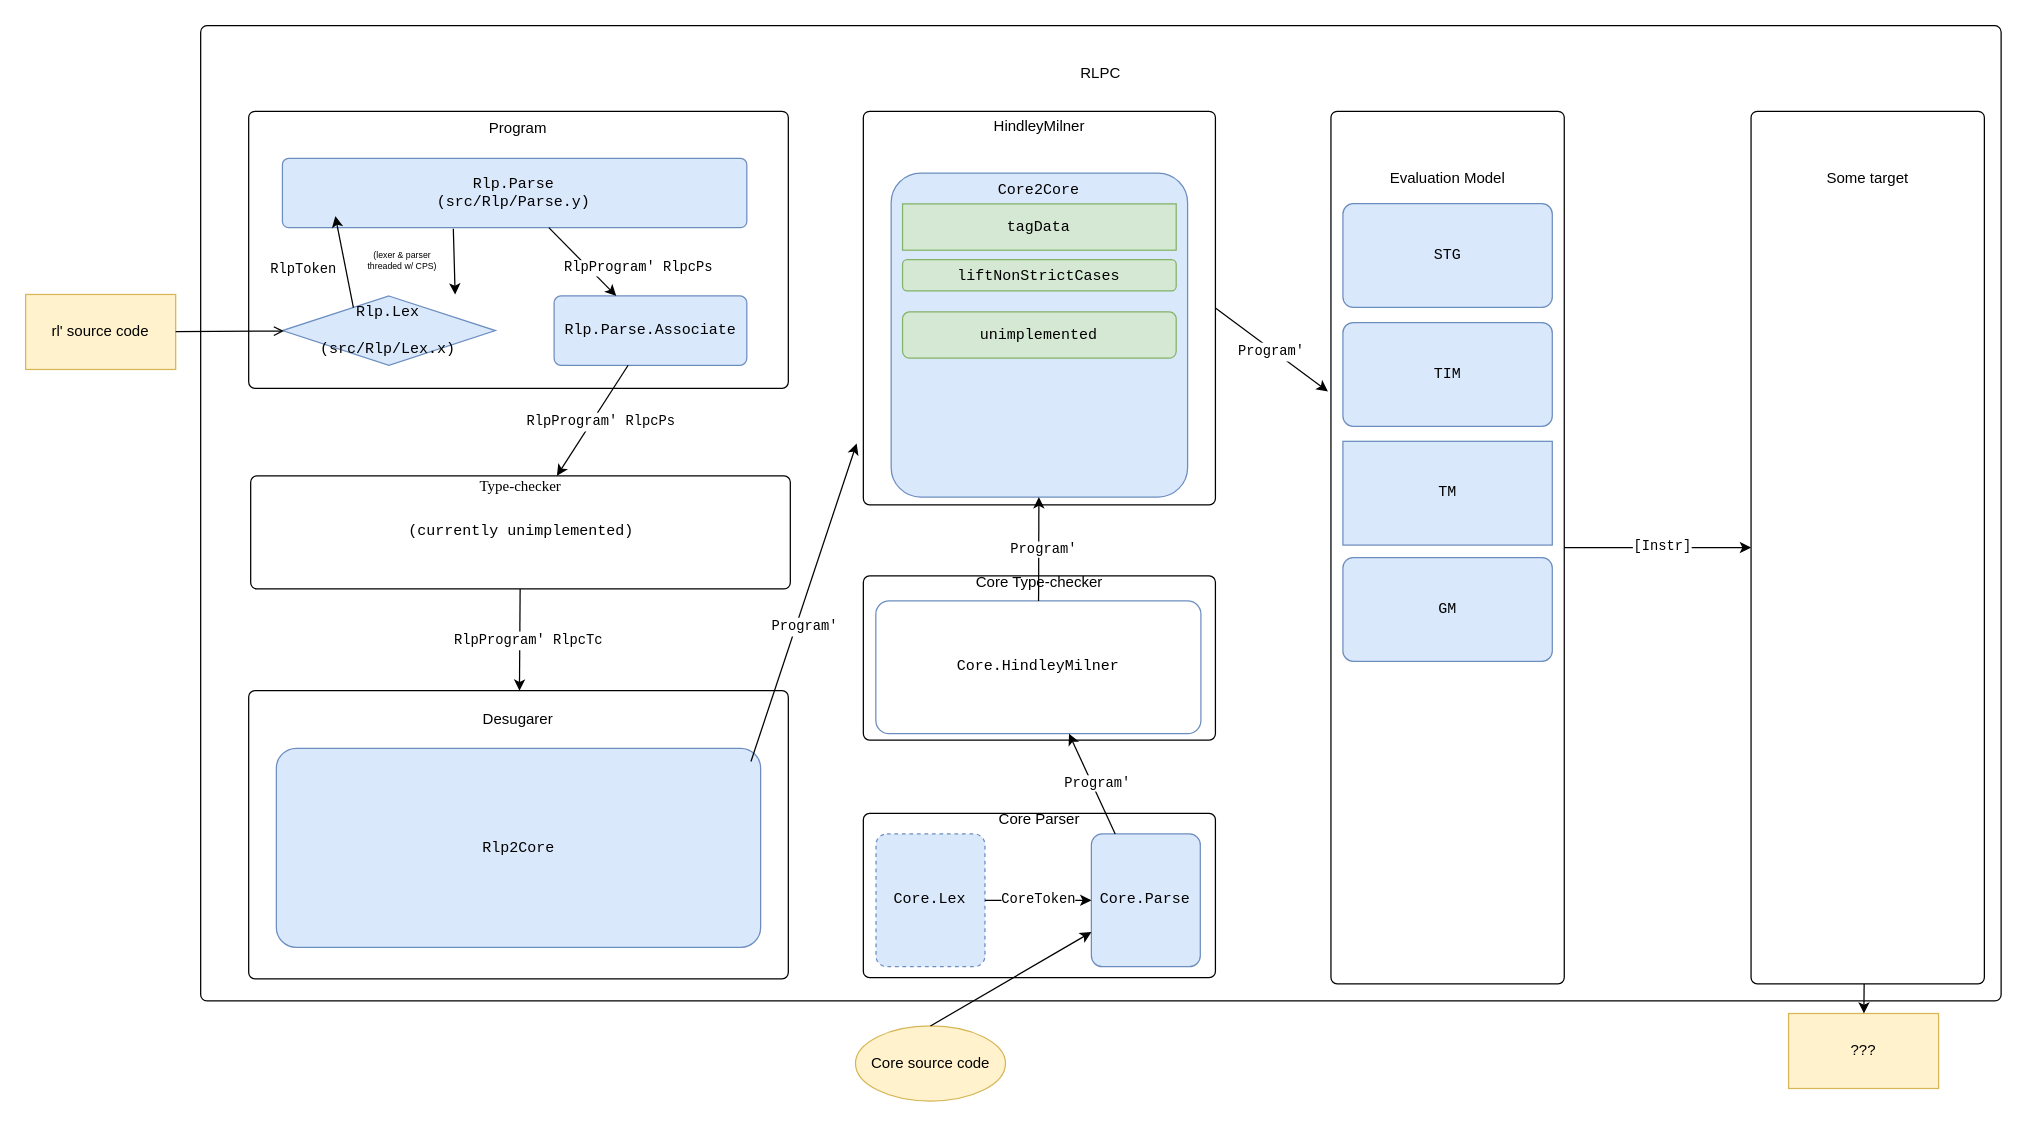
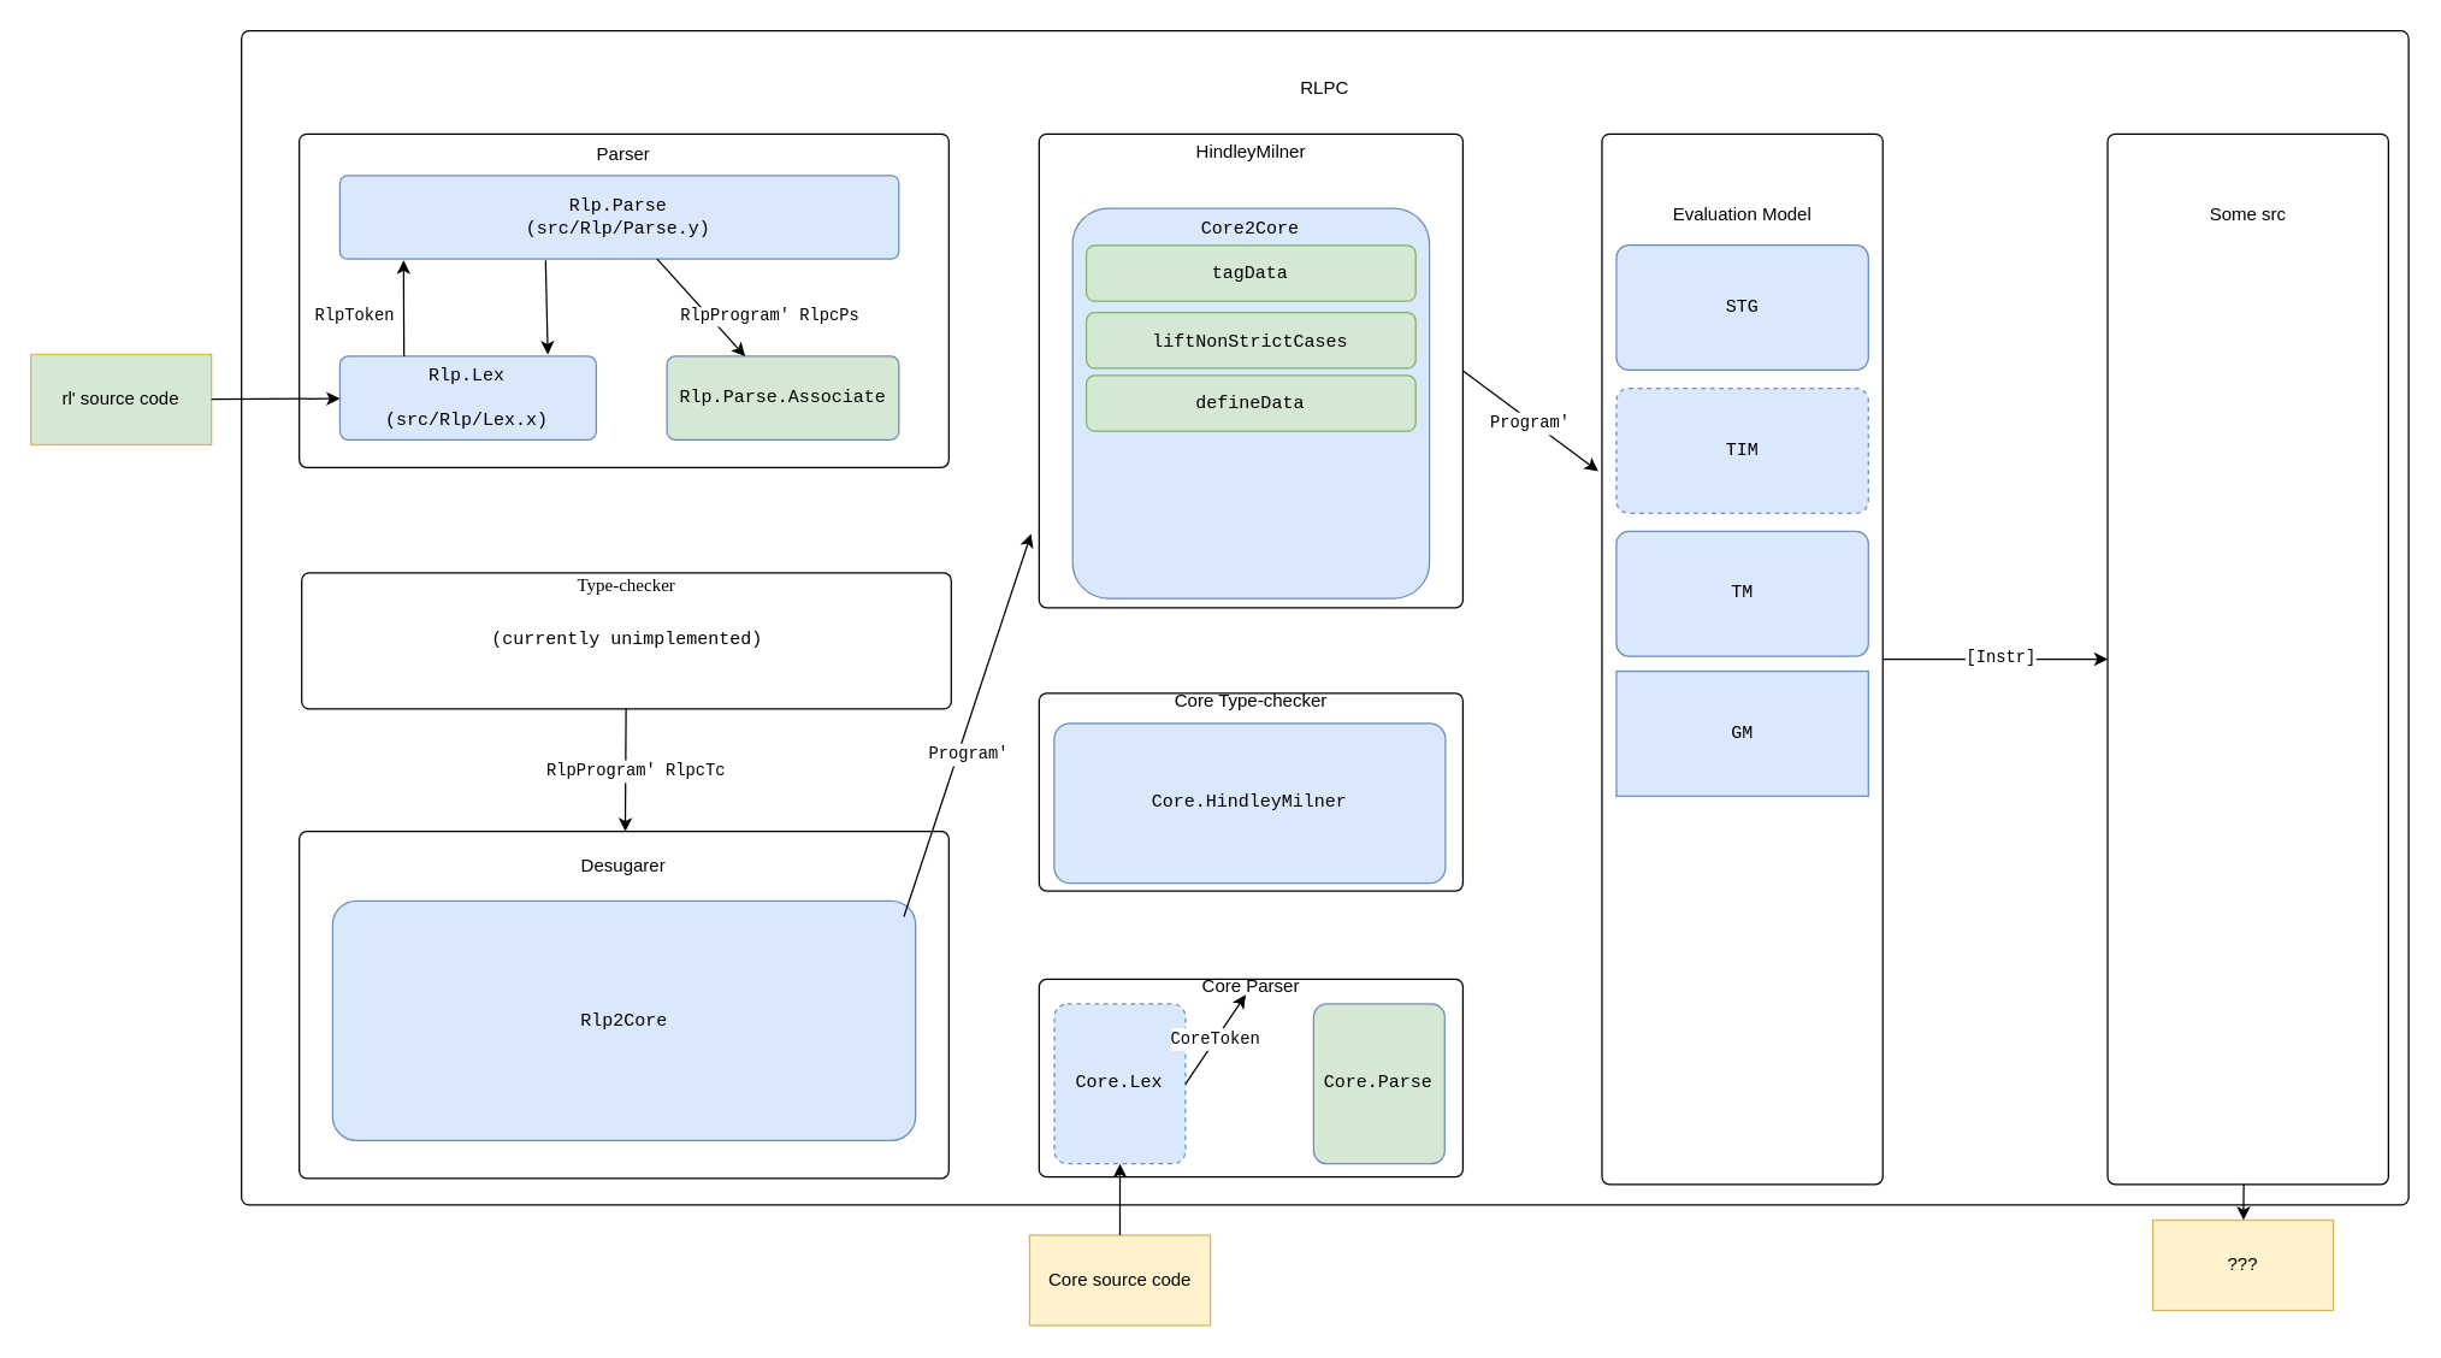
- <mxCell id="7" value="&lt;div&gt;&lt;font face=&quot;Helvetica&quot;&gt;Program&lt;/font&gt;&lt;/div&gt;" style="html=1;shape=mxgraph.er.anchor;whiteSpace=wrap;fontFamily=Courier New;" parent="6" vertex="1"><mxGeometry width="431.6" height="27.698" as="geometry" /></mxCell>
+ <mxCell id="7" value="&lt;div&gt;&lt;font face=&quot;Helvetica&quot;&gt;Parser&lt;/font&gt;&lt;/div&gt;" style="html=1;shape=mxgraph.er.anchor;whiteSpace=wrap;fontFamily=Courier New;" parent="6" vertex="1"><mxGeometry width="431.6" height="27.698" as="geometry" /></mxCell>
- <mxCell id="33" value="&lt;font face=&quot;Helvetica&quot;&gt;Some target&lt;br&gt;&lt;/font&gt;" style="html=1;shape=mxgraph.er.anchor;whiteSpace=wrap;fontFamily=Courier New;" vertex="1" parent="32"><mxGeometry width="186.6" height="107.071" as="geometry" /></mxCell>
+ <mxCell id="33" value="&lt;font face=&quot;Helvetica&quot;&gt;Some src&lt;br&gt;&lt;/font&gt;" style="html=1;shape=mxgraph.er.anchor;whiteSpace=wrap;fontFamily=Courier New;" vertex="1" parent="32"><mxGeometry width="186.6" height="107.071" as="geometry" /></mxCell>
- <mxCell id="8" value="Rlp.Parse&lt;br&gt;&lt;div&gt;(src/Rlp/Parse.y)&lt;/div&gt;" style="rounded=1;absoluteArcSize=1;html=1;arcSize=10;whiteSpace=wrap;points=[];strokeColor=#6c8ebf;fillColor=#dae8fc;glass=0;fontFamily=Courier New;" parent="6" vertex="1"><mxGeometry x="26.981" y="37.698" width="371.431" height="55.395" as="geometry" /></mxCell>
+ <mxCell id="8" value="Rlp.Parse&lt;br&gt;&lt;div&gt;(src/Rlp/Parse.y)&lt;/div&gt;" style="rounded=1;absoluteArcSize=1;html=1;arcSize=10;whiteSpace=wrap;points=[];strokeColor=#6c8ebf;fillColor=#dae8fc;glass=0;fontFamily=Courier New;" parent="6" vertex="1"><mxGeometry x="26.981" y="27.698" width="371.431" height="55.395" as="geometry" /></mxCell>
- <mxCell id="29" value="&lt;font face=&quot;Courier New&quot;&gt;tagData&lt;/font&gt;" style="whiteSpace=wrap;html=1;fillColor=#d5e8d4;strokeColor=#82b366;rounded=0;" vertex="1" parent="26"><mxGeometry x="31.37" y="74.056" width="218.86" height="37.028" as="geometry" /></mxCell>
+ <mxCell id="29" value="&lt;font face=&quot;Courier New&quot;&gt;tagData&lt;/font&gt;" style="rounded=1;whiteSpace=wrap;html=1;fillColor=#d5e8d4;strokeColor=#82b366;" vertex="1" parent="26"><mxGeometry x="31.37" y="74.056" width="218.86" height="37.028" as="geometry" /></mxCell>
- <mxCell id="16" value="&lt;p style=&quot;line-height: 60%;&quot;&gt;&lt;font style=&quot;font-size: 7px;&quot;&gt;(lexer &amp;amp; parser threaded w/ CPS)&lt;/font&gt;&lt;/p&gt;" style="text;html=1;strokeColor=none;fillColor=none;align=center;verticalAlign=middle;whiteSpace=wrap;rounded=0;" vertex="1" parent="6"><mxGeometry x="88.697" y="103.525" width="68.581" height="29.514" as="geometry" /></mxCell>
- <mxCell id="31" value="&lt;font face=&quot;Courier New&quot;&gt;liftNonStrictCases&lt;/font&gt;" style="rounded=1;whiteSpace=wrap;html=1;fillColor=#d5e8d4;strokeColor=#82b366;" vertex="1" parent="26"><mxGeometry x="31.37" y="118.669" width="218.86" height="25" as="geometry" /></mxCell>
+ <mxCell id="31" value="&lt;font face=&quot;Courier New&quot;&gt;liftNonStrictCases&lt;/font&gt;" style="rounded=1;whiteSpace=wrap;html=1;fillColor=#d5e8d4;strokeColor=#82b366;" vertex="1" parent="26"><mxGeometry x="31.37" y="118.669" width="218.86" height="37.028" as="geometry" /></mxCell>
- <mxCell id="9" value="&lt;div&gt;Rlp.Lex&lt;/div&gt;&lt;div&gt;&lt;br&gt;&lt;/div&gt;&lt;div&gt;(src/Rlp/Lex.x)&lt;br&gt;&lt;/div&gt;" style="rhombus;arcSize=10;whiteSpace=wrap;html=1;align=center;fillColor=#dae8fc;strokeColor=#6c8ebf;fontFamily=Courier New;" parent="6" vertex="1"><mxGeometry x="26.986" y="147.72" width="170.334" height="55.395" as="geometry" /></mxCell>
+ <mxCell id="9" value="&lt;div&gt;Rlp.Lex&lt;/div&gt;&lt;div&gt;&lt;br&gt;&lt;/div&gt;&lt;div&gt;(src/Rlp/Lex.x)&lt;br&gt;&lt;/div&gt;" style="rounded=1;arcSize=10;whiteSpace=wrap;html=1;align=center;fillColor=#dae8fc;strokeColor=#6c8ebf;fontFamily=Courier New;" parent="6" vertex="1"><mxGeometry x="26.986" y="147.72" width="170.334" height="55.395" as="geometry" /></mxCell>
- <mxCell id="12" value="&lt;div&gt;Rlp.Parse.Associate&lt;/div&gt;" style="rounded=1;arcSize=10;whiteSpace=wrap;html=1;align=center;fillColor=#dae8fc;strokeColor=#6c8ebf;fontFamily=Courier New;" parent="6" vertex="1"><mxGeometry x="244.27" y="147.72" width="154.143" height="55.395" as="geometry" /></mxCell>
+ <mxCell id="12" value="&lt;div&gt;Rlp.Parse.Associate&lt;/div&gt;" style="rounded=1;arcSize=10;whiteSpace=wrap;html=1;align=center;fillColor=#d5e8d4;strokeColor=#6c8ebf;fontFamily=Courier New;" parent="6" vertex="1"><mxGeometry x="244.27" y="147.72" width="154.143" height="55.395" as="geometry" /></mxCell>
- <mxCell id="58" value="" style="endArrow=open;html=1;rounded=0;fontFamily=Courier New;" parent="1" source="2" target="9" edge="1"><mxGeometry width="50" height="50" relative="1" as="geometry"><mxPoint x="300" y="480" as="sourcePoint" /><mxPoint x="350" y="430" as="targetPoint" /></mxGeometry></mxCell>
+ <mxCell id="58" value="" style="endArrow=classic;html=1;rounded=0;fontFamily=Courier New;" parent="1" source="2" target="9" edge="1"><mxGeometry width="50" height="50" relative="1" as="geometry"><mxPoint x="300" y="480" as="sourcePoint" /><mxPoint x="350" y="430" as="targetPoint" /></mxGeometry></mxCell>
- <mxCell id="2" value="&lt;div&gt;&lt;font face=&quot;Helvetica&quot;&gt;rl' source code&lt;/font&gt;&lt;/div&gt;" style="rounded=0;whiteSpace=wrap;html=1;fillColor=#fff2cc;strokeColor=#d6b656;fontFamily=Courier New;" parent="1" vertex="1"><mxGeometry x="20" y="234.92" width="120" height="60" as="geometry" /></mxCell>
+ <mxCell id="2" value="&lt;div&gt;&lt;font face=&quot;Helvetica&quot;&gt;rl' source code&lt;/font&gt;&lt;/div&gt;" style="rounded=0;whiteSpace=wrap;html=1;fillColor=#d5e8d4;strokeColor=#d6b656;fontFamily=Courier New;" parent="1" vertex="1"><mxGeometry x="20" y="234.92" width="120" height="60" as="geometry" /></mxCell>
- <mxCell id="30" value="&lt;font face=&quot;Courier New&quot;&gt;unimplemented&lt;/font&gt;" style="rounded=1;whiteSpace=wrap;html=1;fillColor=#d5e8d4;strokeColor=#82b366;" vertex="1" parent="26"><mxGeometry x="31.37" y="160.456" width="218.86" height="37.028" as="geometry" /></mxCell>
+ <mxCell id="30" value="&lt;font face=&quot;Courier New&quot;&gt;defineData&lt;/font&gt;" style="rounded=1;whiteSpace=wrap;html=1;fillColor=#d5e8d4;strokeColor=#82b366;" vertex="1" parent="26"><mxGeometry x="31.37" y="160.456" width="218.86" height="37.028" as="geometry" /></mxCell>
- <mxCell id="24" value="TIM" style="rounded=1;arcSize=10;whiteSpace=wrap;html=1;align=center;fillColor=#dae8fc;strokeColor=#6c8ebf;fontFamily=Courier New;" vertex="1" parent="20"><mxGeometry x="9.562" y="168.931" width="167.466" height="82.987" as="geometry" /></mxCell>
+ <mxCell id="24" value="TIM" style="rounded=1;arcSize=10;whiteSpace=wrap;html=1;align=center;fillColor=#dae8fc;strokeColor=#6c8ebf;fontFamily=Courier New;dashed=1;" vertex="1" parent="20"><mxGeometry x="9.562" y="168.931" width="167.466" height="82.987" as="geometry" /></mxCell>
- <mxCell id="49" value="" style="endArrow=classic;html=1;rounded=0;" parent="3" source="12" target="47" edge="1"><mxGeometry relative="1" as="geometry"><mxPoint x="537.6" y="424.211" as="sourcePoint" /><mxPoint x="-40" y="490" as="targetPoint" /></mxGeometry></mxCell>
- <mxCell id="50" value="&lt;font face=&quot;Courier New&quot;&gt;RlpProgram' RlpcPs&lt;br&gt;&lt;/font&gt;" style="edgeLabel;resizable=0;html=1;align=center;verticalAlign=middle;" parent="49" connectable="0" vertex="1"><mxGeometry relative="1" as="geometry"><mxPoint x="6" as="offset" /></mxGeometry></mxCell>
- <mxCell id="23" value="TM" style="arcSize=10;whiteSpace=wrap;html=1;align=center;fillColor=#dae8fc;strokeColor=#6c8ebf;fontFamily=Courier New;rounded=0;" vertex="1" parent="20"><mxGeometry x="9.562" y="263.955" width="167.466" height="82.987" as="geometry" /></mxCell>
+ <mxCell id="23" value="TM" style="rounded=1;arcSize=10;whiteSpace=wrap;html=1;align=center;fillColor=#dae8fc;strokeColor=#6c8ebf;fontFamily=Courier New;" vertex="1" parent="20"><mxGeometry x="9.562" y="263.955" width="167.466" height="82.987" as="geometry" /></mxCell>
- <mxCell id="56" value="" style="endArrow=classic;html=1;rounded=0;" edge="1" parent="3" source="53" target="28"><mxGeometry width="50" height="50" relative="1" as="geometry"><mxPoint x="741" y="656" as="sourcePoint" /><mxPoint x="704" y="576" as="targetPoint" /></mxGeometry></mxCell>
- <mxCell id="57" value="Program'" style="edgeLabel;html=1;align=center;verticalAlign=middle;resizable=0;points=[];fontFamily=Courier New;" vertex="1" connectable="0" parent="56"><mxGeometry x="-0.019" y="-3" relative="1" as="geometry"><mxPoint y="-1" as="offset" /></mxGeometry></mxCell>
- <mxCell id="22" value="GM" style="rounded=1;arcSize=10;whiteSpace=wrap;html=1;align=center;fillColor=#dae8fc;strokeColor=#6c8ebf;fontFamily=Courier New;" vertex="1" parent="20"><mxGeometry x="9.568" y="356.908" width="167.466" height="82.987" as="geometry" /></mxCell>
+ <mxCell id="22" value="GM" style="arcSize=10;whiteSpace=wrap;html=1;align=center;fillColor=#dae8fc;strokeColor=#6c8ebf;fontFamily=Courier New;rounded=0;" vertex="1" parent="20"><mxGeometry x="9.568" y="356.908" width="167.466" height="82.987" as="geometry" /></mxCell>
- <mxCell id="53" value="Core.HindleyMilner" style="rounded=1;arcSize=10;whiteSpace=wrap;html=1;align=center;fillColor=#ffffff;strokeColor=#6c8ebf;fontFamily=Courier New;" vertex="1" parent="3"><mxGeometry x="540" y="460" width="260" height="106.24" as="geometry" /></mxCell>
+ <mxCell id="53" value="Core.HindleyMilner" style="rounded=1;arcSize=10;whiteSpace=wrap;html=1;align=center;fillColor=#dae8fc;strokeColor=#6c8ebf;fontFamily=Courier New;" vertex="1" parent="3"><mxGeometry x="540" y="460" width="260" height="106.24" as="geometry" /></mxCell>
- <mxCell id="54" value="" style="endArrow=classic;html=1;rounded=0;" edge="1" parent="3" source="43" target="53"><mxGeometry width="50" height="50" relative="1" as="geometry"><mxPoint x="530" y="550" as="sourcePoint" /><mxPoint x="580" y="500" as="targetPoint" /></mxGeometry></mxCell>
- <mxCell id="55" value="Program'" style="edgeLabel;html=1;align=center;verticalAlign=middle;resizable=0;points=[];fontFamily=Courier New;" vertex="1" connectable="0" parent="54"><mxGeometry x="-0.019" y="-3" relative="1" as="geometry"><mxPoint y="-1" as="offset" /></mxGeometry></mxCell>
- <mxCell id="44" value="&lt;font face=&quot;Courier New&quot;&gt;CoreToken&lt;/font&gt;" style="endArrow=classic;html=1;rounded=0;entryX=0;entryY=0.5;entryDx=0;entryDy=0;exitX=1;exitY=0.5;exitDx=0;exitDy=0;" edge="1" parent="40" source="42" target="43"><mxGeometry width="50" height="50" relative="1" as="geometry"><mxPoint x="-72.953" y="39.359" as="sourcePoint" /><mxPoint x="-12.159" y="1.042" as="targetPoint" /></mxGeometry></mxCell>
+ <mxCell id="44" value="&lt;font face=&quot;Courier New&quot;&gt;CoreToken&lt;/font&gt;" style="endArrow=classic;html=1;rounded=0;exitX=1;exitY=0.5;exitDx=0;exitDy=0;" edge="1" parent="40" source="42" target="41"><mxGeometry width="50" height="50" relative="1" as="geometry"><mxPoint x="-72.953" y="39.359" as="sourcePoint" /><mxPoint x="-12.159" y="1.042" as="targetPoint" /></mxGeometry></mxCell>
- <mxCell id="43" value="Core.Parse" style="rounded=1;arcSize=10;whiteSpace=wrap;html=1;align=center;fillColor=#dae8fc;strokeColor=#6c8ebf;fontFamily=Courier New;" vertex="1" parent="40"><mxGeometry x="182.383" y="16.369" width="87.131" height="106.245" as="geometry" /></mxCell>
+ <mxCell id="43" value="Core.Parse" style="rounded=1;arcSize=10;whiteSpace=wrap;html=1;align=center;fillColor=#d5e8d4;strokeColor=#6c8ebf;fontFamily=Courier New;" vertex="1" parent="40"><mxGeometry x="182.383" y="16.369" width="87.131" height="106.245" as="geometry" /></mxCell>
- <mxCell id="61" value="" style="endArrow=classic;html=1;rounded=0;exitX=0.5;exitY=0;exitDx=0;exitDy=0;" edge="1" parent="1" source="59" target="43"><mxGeometry width="50" height="50" relative="1" as="geometry"><mxPoint x="970" y="450" as="sourcePoint" /><mxPoint x="700" y="650" as="targetPoint" /></mxGeometry></mxCell>
+ <mxCell id="61" value="" style="endArrow=classic;html=1;rounded=0;exitX=0.5;exitY=0;exitDx=0;exitDy=0;" edge="1" parent="1" source="59" target="42"><mxGeometry width="50" height="50" relative="1" as="geometry"><mxPoint x="970" y="450" as="sourcePoint" /><mxPoint x="700" y="650" as="targetPoint" /></mxGeometry></mxCell>
- <mxCell id="59" value="&lt;font face=&quot;Helvetica&quot;&gt;Core source code&lt;br&gt;&lt;/font&gt;" style="ellipse;whiteSpace=wrap;html=1;fillColor=#fff2cc;strokeColor=#d6b656;fontFamily=Courier New;" vertex="1" parent="1"><mxGeometry x="683.71" y="820" width="120" height="60" as="geometry" /></mxCell>
+ <mxCell id="59" value="&lt;font face=&quot;Helvetica&quot;&gt;Core source code&lt;br&gt;&lt;/font&gt;" style="rounded=0;whiteSpace=wrap;html=1;fillColor=#fff2cc;strokeColor=#d6b656;fontFamily=Courier New;" vertex="1" parent="1"><mxGeometry x="683.71" y="820" width="120" height="60" as="geometry" /></mxCell>
